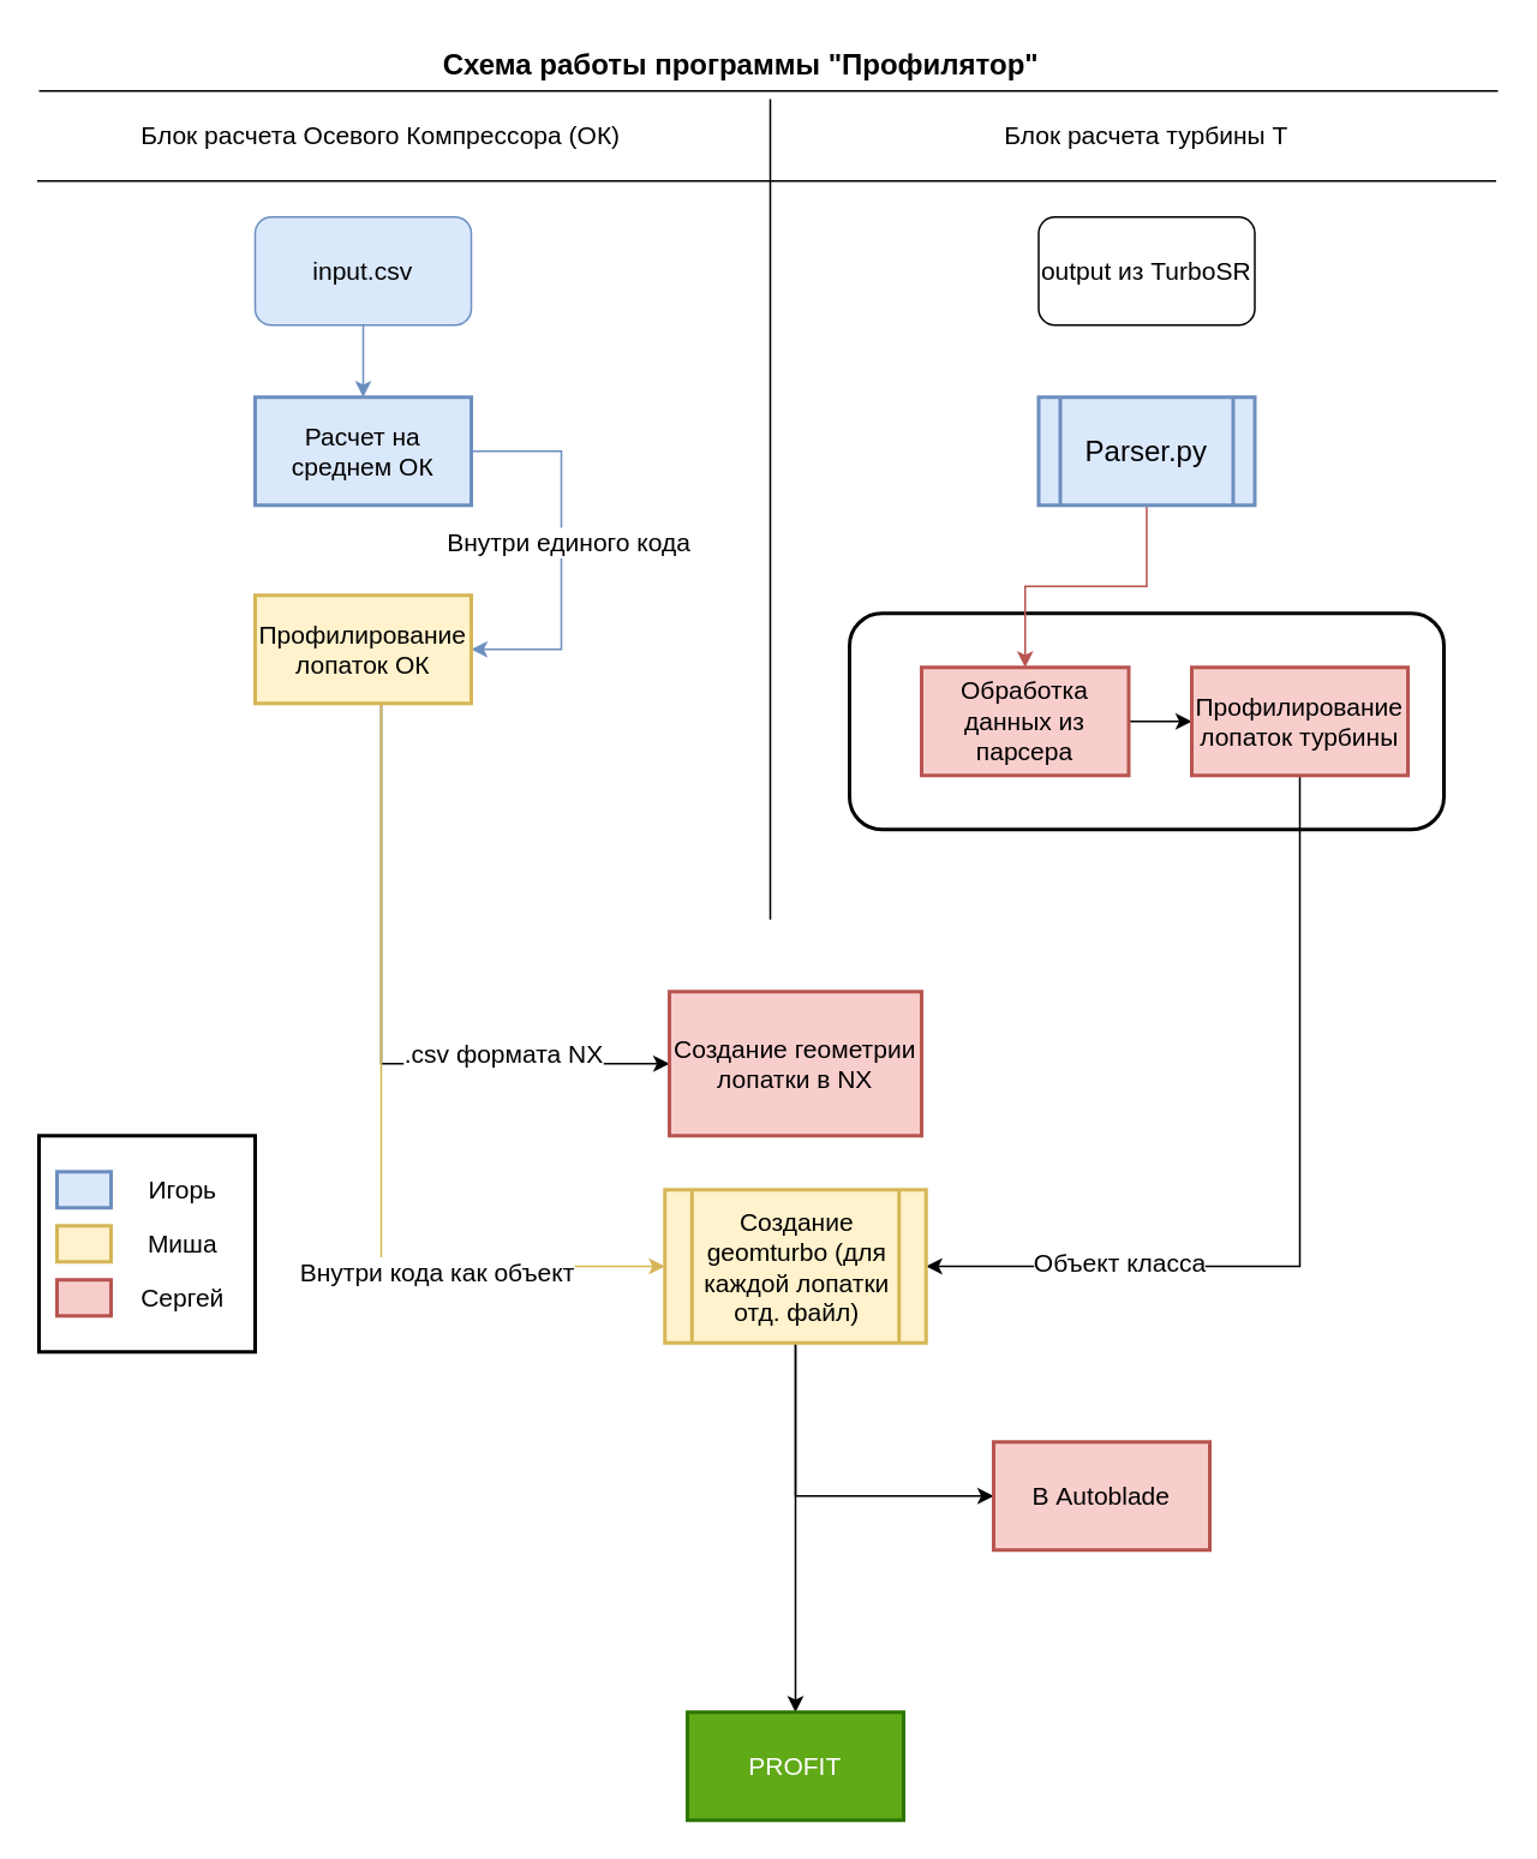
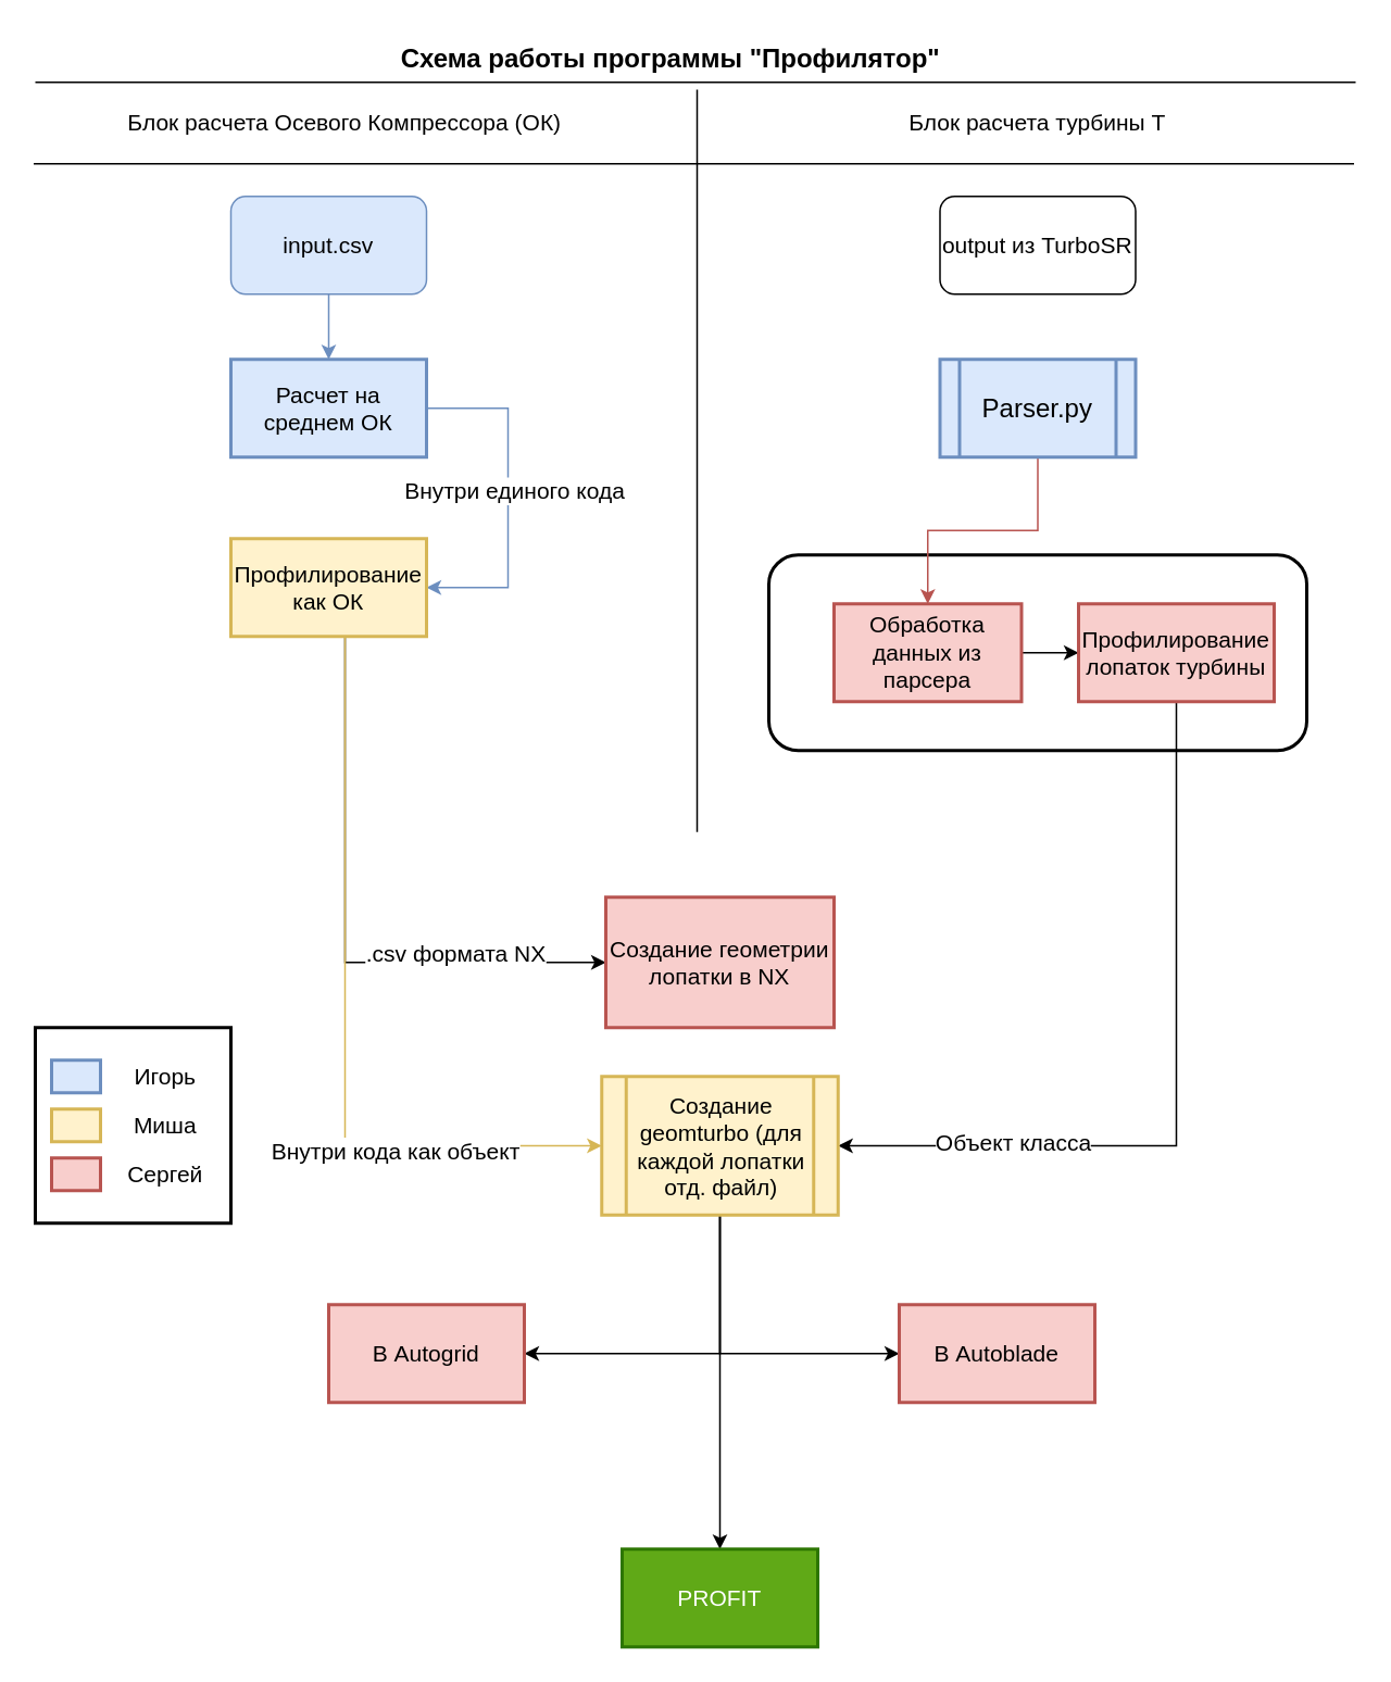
- <mxCell id="31" value="Профилирование лопаток ОК" style="rounded=0;whiteSpace=wrap;html=1;fontSize=14;strokeWidth=2;fillColor=#fff2cc;strokeColor=#d6b656;" vertex="1" parent="1"><mxGeometry x="141" y="330" width="120" height="60" as="geometry" /></mxCell>
+ <mxCell id="31" value="Профилирование как ОК" style="rounded=0;whiteSpace=wrap;html=1;fontSize=14;strokeWidth=2;fillColor=#fff2cc;strokeColor=#d6b656;" vertex="1" parent="1"><mxGeometry x="141" y="330" width="120" height="60" as="geometry" /></mxCell>
+ <mxCell id="39" value="В Autogrid" style="rounded=0;whiteSpace=wrap;html=1;fontSize=14;strokeWidth=2;fillColor=#f8cecc;strokeColor=#b85450;" vertex="1" parent="1"><mxGeometry x="201" y="800" width="120" height="60" as="geometry" /></mxCell>
+ <mxCell id="20" style="edgeStyle=orthogonalEdgeStyle;rounded=0;orthogonalLoop=1;jettySize=auto;html=1;entryX=1;entryY=0.5;entryDx=0;entryDy=0;fontSize=14;" edge="1" parent="1" source="23" target="39"><mxGeometry relative="1" as="geometry"><Array as="points"><mxPoint x="441" y="830" /></Array></mxGeometry></mxCell>
